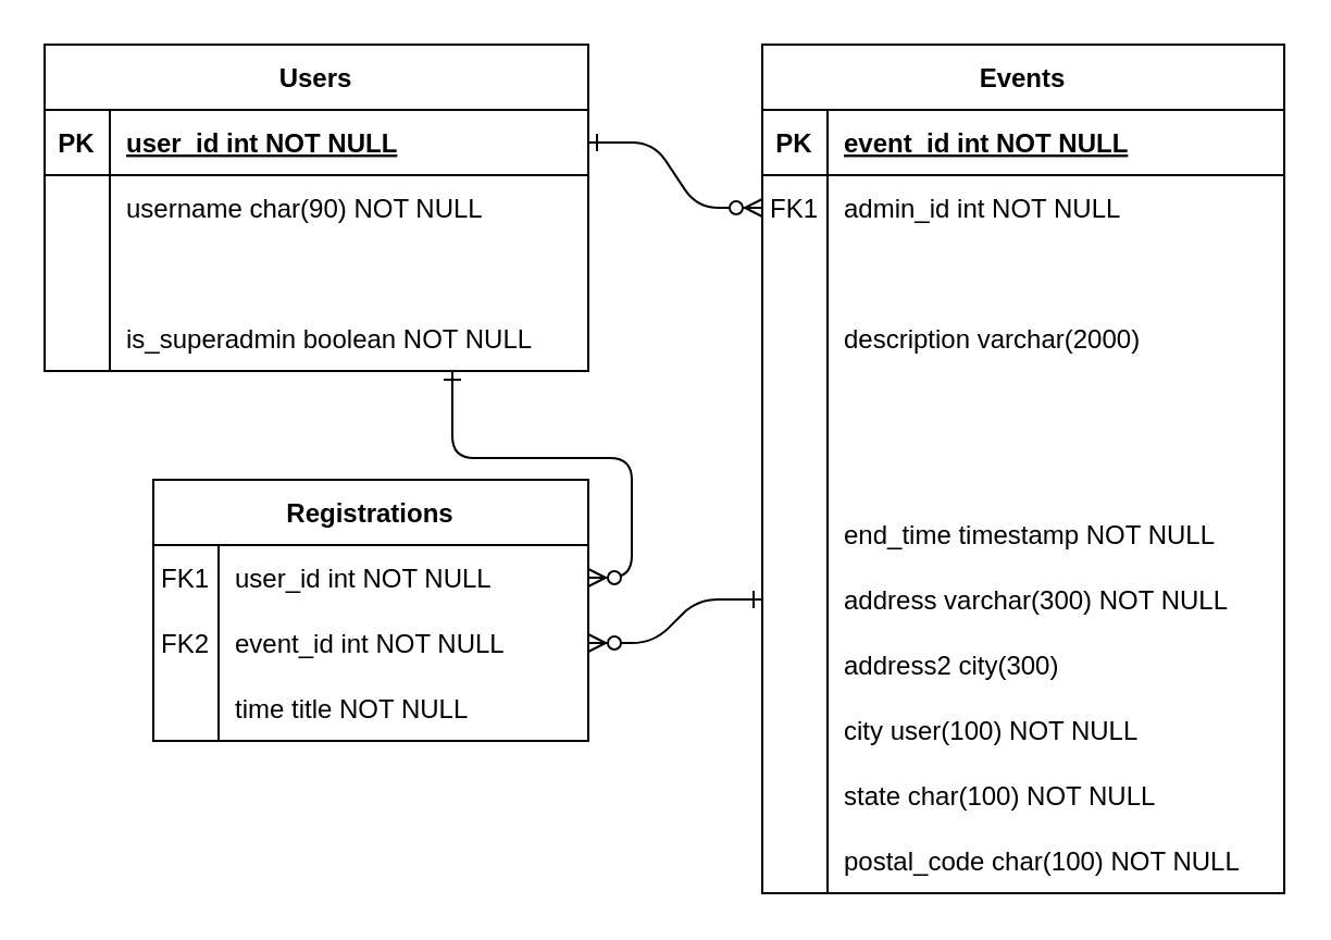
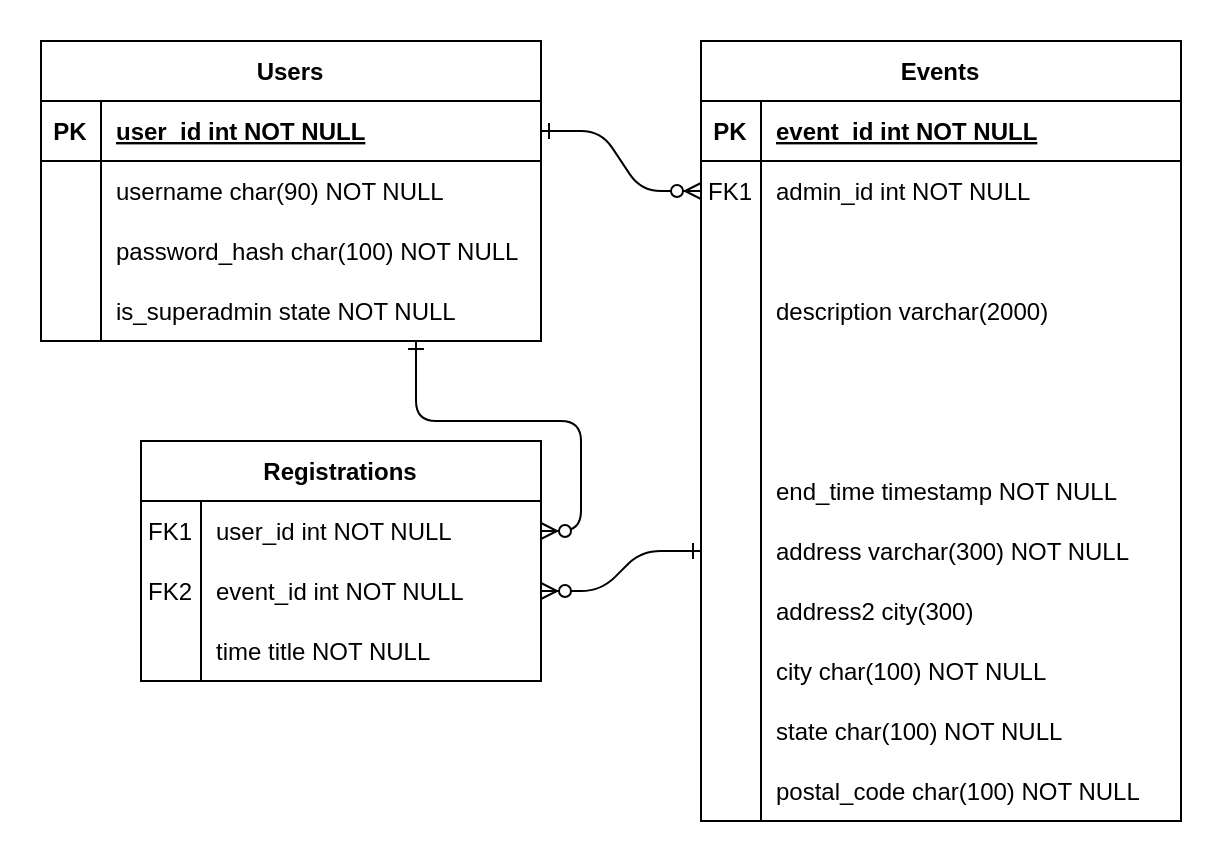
+ <mxCell id="46" value="password_hash char(100) NOT NULL" style="shape=partialRectangle;overflow=hidden;connectable=0;fillColor=none;top=0;left=0;bottom=0;right=0;align=left;spacingLeft=6;" vertex="1" parent="44"><mxGeometry x="30" width="220" height="30" as="geometry" /></mxCell>
- <mxCell id="49" value="is_superadmin boolean NOT NULL" style="shape=partialRectangle;overflow=hidden;connectable=0;fillColor=none;top=0;left=0;bottom=0;right=0;align=left;spacingLeft=6;" vertex="1" parent="47"><mxGeometry x="30" width="220" height="30" as="geometry" /></mxCell>
+ <mxCell id="49" value="is_superadmin state NOT NULL" style="shape=partialRectangle;overflow=hidden;connectable=0;fillColor=none;top=0;left=0;bottom=0;right=0;align=left;spacingLeft=6;" vertex="1" parent="47"><mxGeometry x="30" width="220" height="30" as="geometry" /></mxCell>
- <mxCell id="30" value="city user(100) NOT NULL" style="shape=partialRectangle;overflow=hidden;connectable=0;fillColor=none;top=0;left=0;bottom=0;right=0;align=left;spacingLeft=6;" vertex="1" parent="28"><mxGeometry x="30" width="210" height="30" as="geometry" /></mxCell>
+ <mxCell id="30" value="city char(100) NOT NULL" style="shape=partialRectangle;overflow=hidden;connectable=0;fillColor=none;top=0;left=0;bottom=0;right=0;align=left;spacingLeft=6;" vertex="1" parent="28"><mxGeometry x="30" width="210" height="30" as="geometry" /></mxCell>
